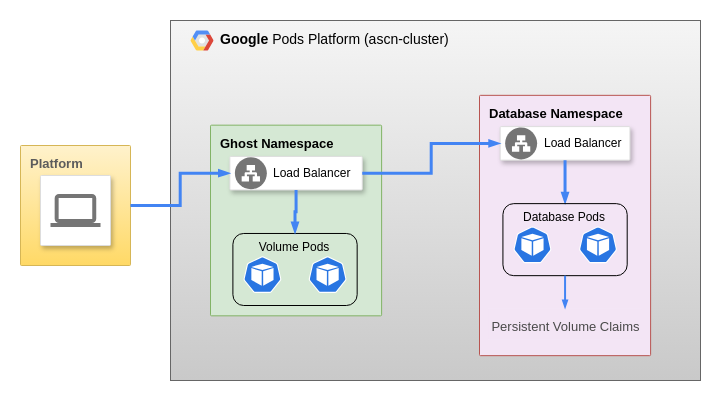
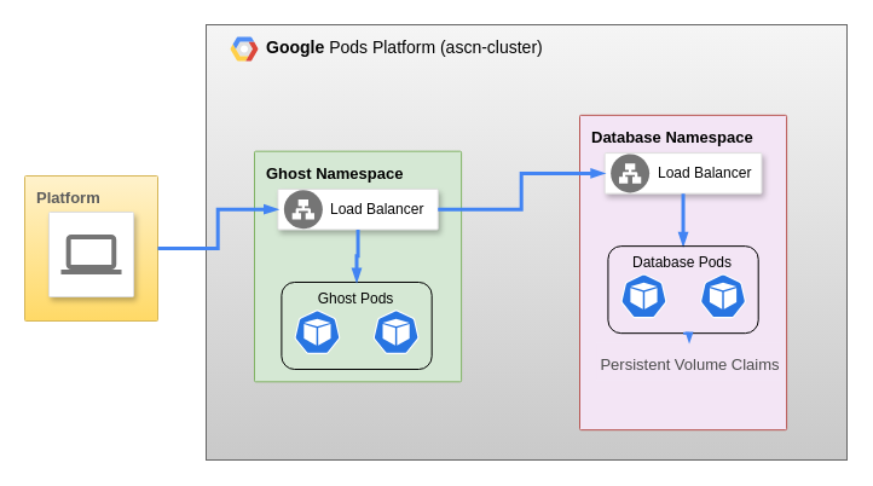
- <mxCell id="10" value="Volume Pods" style="rounded=1;whiteSpace=wrap;html=1;fillColor=none;align=center;imageVerticalAlign=top;verticalAlign=top;movable=0;resizable=0;rotatable=0;deletable=0;editable=0;connectable=0;" vertex="1" parent="2"><mxGeometry x="62.4" y="212.97" width="124.26" height="72.03" as="geometry" /></mxCell>
+ <mxCell id="10" value="Ghost Pods" style="rounded=1;whiteSpace=wrap;html=1;fillColor=none;align=center;imageVerticalAlign=top;verticalAlign=top;movable=0;resizable=0;rotatable=0;deletable=0;editable=0;connectable=0;" vertex="1" parent="2"><mxGeometry x="62.4" y="212.97" width="124.26" height="72.03" as="geometry" /></mxCell>
- <mxCell id="15" value="&lt;font style=&quot;font-size: 13px;&quot; color=&quot;#4a4a4a&quot;&gt;Persistent Volume Claims&lt;/font&gt;" style="sketch=0;points=[[0,0,0],[0.25,0,0],[0.5,0,0],[0.75,0,0],[1,0,0],[1,0.25,0],[1,0.5,0],[1,0.75,0],[1,1,0],[0.75,1,0],[0.5,1,0],[0.25,1,0],[0,1,0],[0,0.75,0],[0,0.5,0],[0,0.25,0]];rounded=1;absoluteArcSize=1;arcSize=2;html=1;strokeColor=none;gradientColor=none;shadow=0;dashed=0;fontSize=12;fontColor=#9E9E9E;align=center;verticalAlign=top;spacing=10;spacingTop=-4;fillColor=#F3E5F5;movable=0;resizable=0;rotatable=0;deletable=0;editable=0;connectable=0;" vertex="1" parent="2"><mxGeometry x="317.61" y="288.17" width="153.89" height="30.51" as="geometry" /></mxCell>
+ <mxCell id="15" value="&lt;font style=&quot;font-size: 13px;&quot; color=&quot;#4a4a4a&quot;&gt;Persistent Volume Claims&lt;/font&gt;" style="sketch=0;points=[[0,0,0],[0.25,0,0],[0.5,0,0],[0.75,0,0],[1,0,0],[1,0.25,0],[1,0.5,0],[1,0.75,0],[1,1,0],[0.75,1,0],[0.5,1,0],[0.25,1,0],[0,1,0],[0,0.75,0],[0,0.5,0],[0,0.25,0]];rounded=1;absoluteArcSize=1;arcSize=2;html=1;strokeColor=none;gradientColor=none;shadow=0;dashed=0;fontSize=12;fontColor=#9E9E9E;align=center;verticalAlign=top;spacing=10;spacingTop=-4;fillColor=#F3E5F5;movable=0;resizable=0;rotatable=0;deletable=0;editable=0;connectable=0;" vertex="1" parent="2"><mxGeometry x="322.61" y="263.17" width="153.89" height="30.51" as="geometry" /></mxCell>
